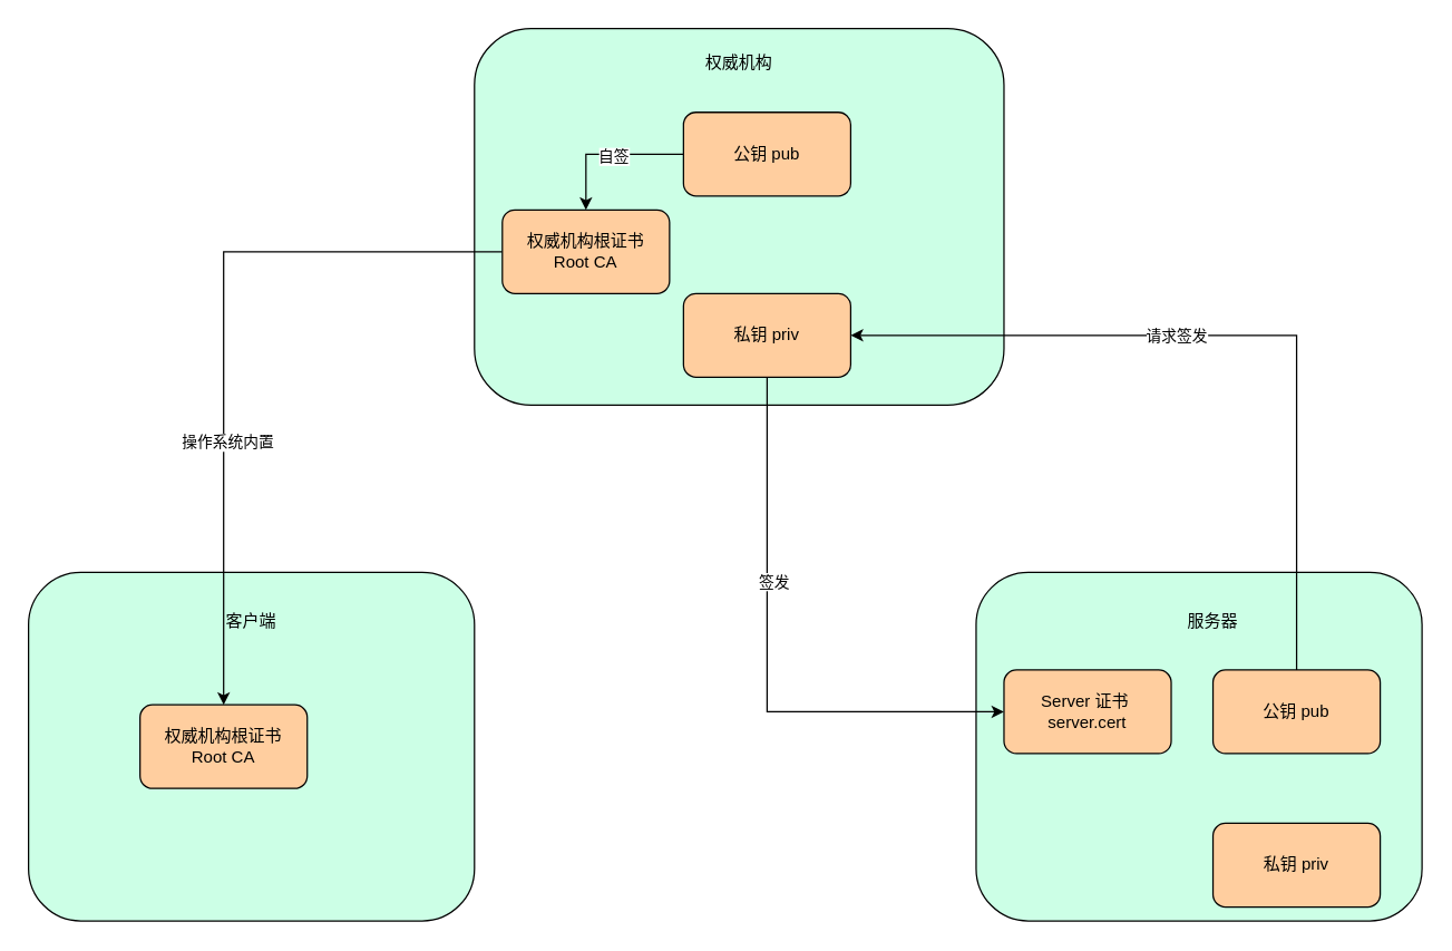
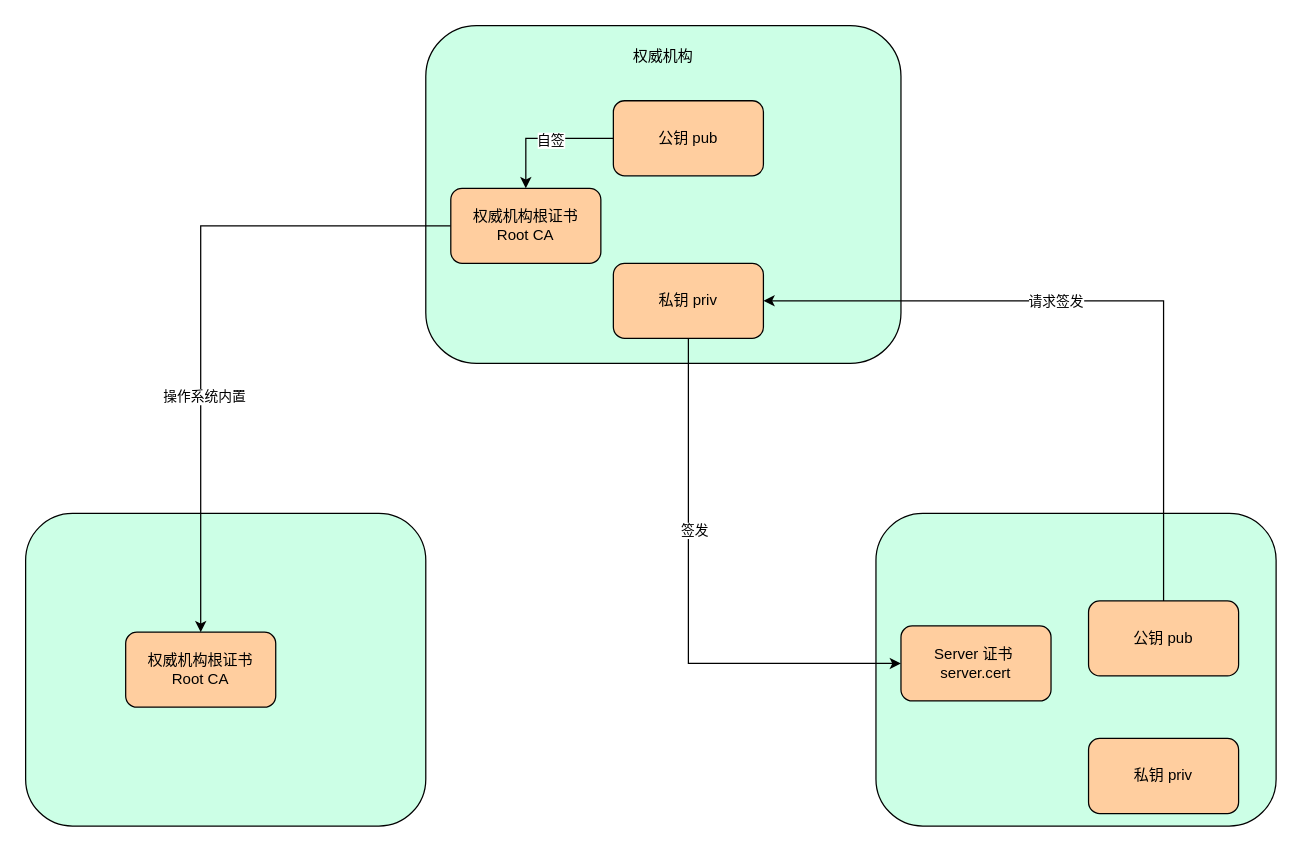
- <mxCell id="20" value="客户端" style="text;html=1;strokeColor=none;fillColor=none;align=center;verticalAlign=middle;whiteSpace=wrap;rounded=0;" vertex="1" parent="1"><mxGeometry x="150" y="430" width="60" height="30" as="geometry" /></mxCell>
- <mxCell id="21" value="服务器" style="text;html=1;strokeColor=none;fillColor=none;align=center;verticalAlign=middle;whiteSpace=wrap;rounded=0;" vertex="1" parent="1"><mxGeometry x="840" y="430" width="60" height="30" as="geometry" /></mxCell>
- <mxCell id="9" value="Server 证书&amp;nbsp; server.cert" style="rounded=1;whiteSpace=wrap;html=1;fillColor=#FFCE9F;" vertex="1" parent="1"><mxGeometry x="720" y="480" width="120" height="60" as="geometry" /></mxCell>
+ <mxCell id="9" value="Server 证书&amp;nbsp; server.cert" style="rounded=1;whiteSpace=wrap;html=1;fillColor=#FFCE9F;" vertex="1" parent="1"><mxGeometry x="720" y="500" width="120" height="60" as="geometry" /></mxCell>
